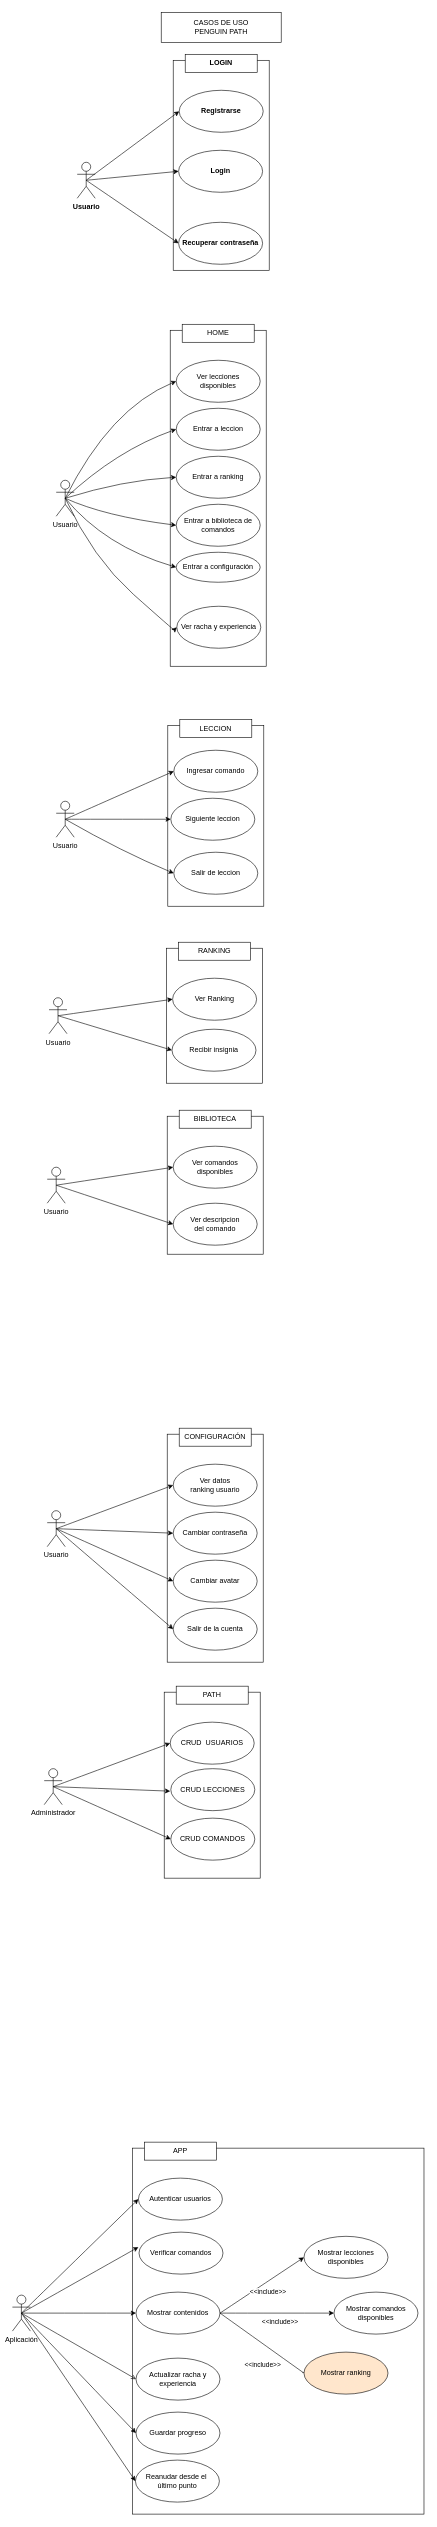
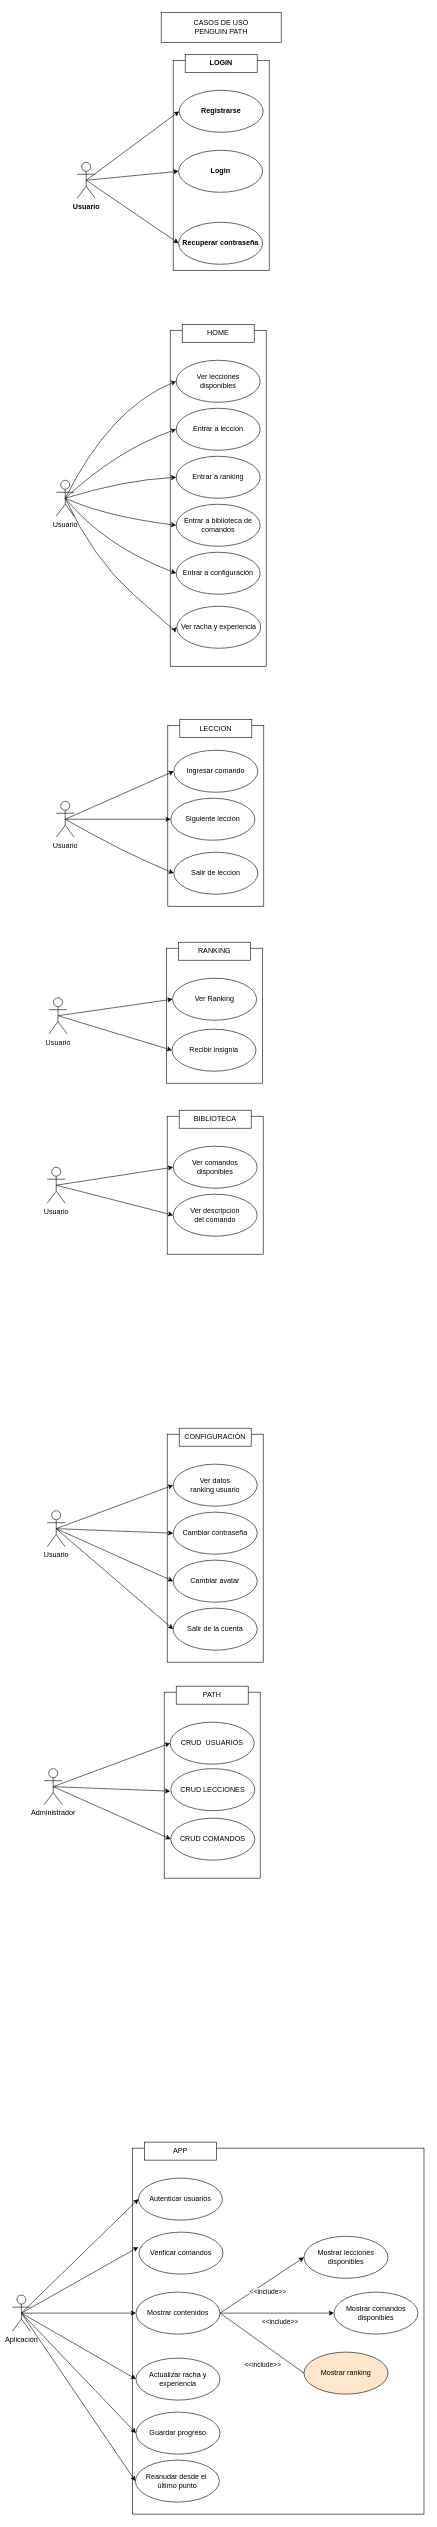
- <mxCell id="21" value="Entrar a configuración" style="ellipse;whiteSpace=wrap;html=1;" parent="1" vertex="1"><mxGeometry x="293" y="920" width="140" height="50" as="geometry" /></mxCell>
+ <mxCell id="21" value="Entrar a configuración" style="ellipse;whiteSpace=wrap;html=1;" parent="1" vertex="1"><mxGeometry x="293" y="920" width="140" height="70" as="geometry" /></mxCell>
- <mxCell id="40" value="Ver descripcion&lt;div&gt;del comando&lt;/div&gt;" style="ellipse;whiteSpace=wrap;html=1;" parent="1" vertex="1"><mxGeometry x="288" y="2005" width="140" height="70" as="geometry" /></mxCell>
+ <mxCell id="40" value="Ver descripcion&lt;div&gt;del comando&lt;/div&gt;" style="ellipse;whiteSpace=wrap;html=1;" parent="1" vertex="1"><mxGeometry x="288" y="1990" width="140" height="70" as="geometry" /></mxCell>
- <mxCell id="73" value="" style="curved=1;endArrow=open;html=1;rounded=0;exitX=0.5;exitY=0.5;exitDx=0;exitDy=0;exitPerimeter=0;entryX=0;entryY=0.5;entryDx=0;entryDy=0;fontStyle=1;" parent="1" source="68" target="76" edge="1"><mxGeometry width="50" height="50" relative="1" as="geometry"><mxPoint x="150" y="3810" as="sourcePoint" /><mxPoint x="230" y="3905" as="targetPoint" /><Array as="points" /></mxGeometry></mxCell>
+ <mxCell id="73" value="" style="curved=1;endArrow=classic;html=1;rounded=0;exitX=0.5;exitY=0.5;exitDx=0;exitDy=0;exitPerimeter=0;entryX=0;entryY=0.5;entryDx=0;entryDy=0;fontStyle=1;" parent="1" source="68" target="76" edge="1"><mxGeometry width="50" height="50" relative="1" as="geometry"><mxPoint x="150" y="3810" as="sourcePoint" /><mxPoint x="230" y="3905" as="targetPoint" /><Array as="points" /></mxGeometry></mxCell>
